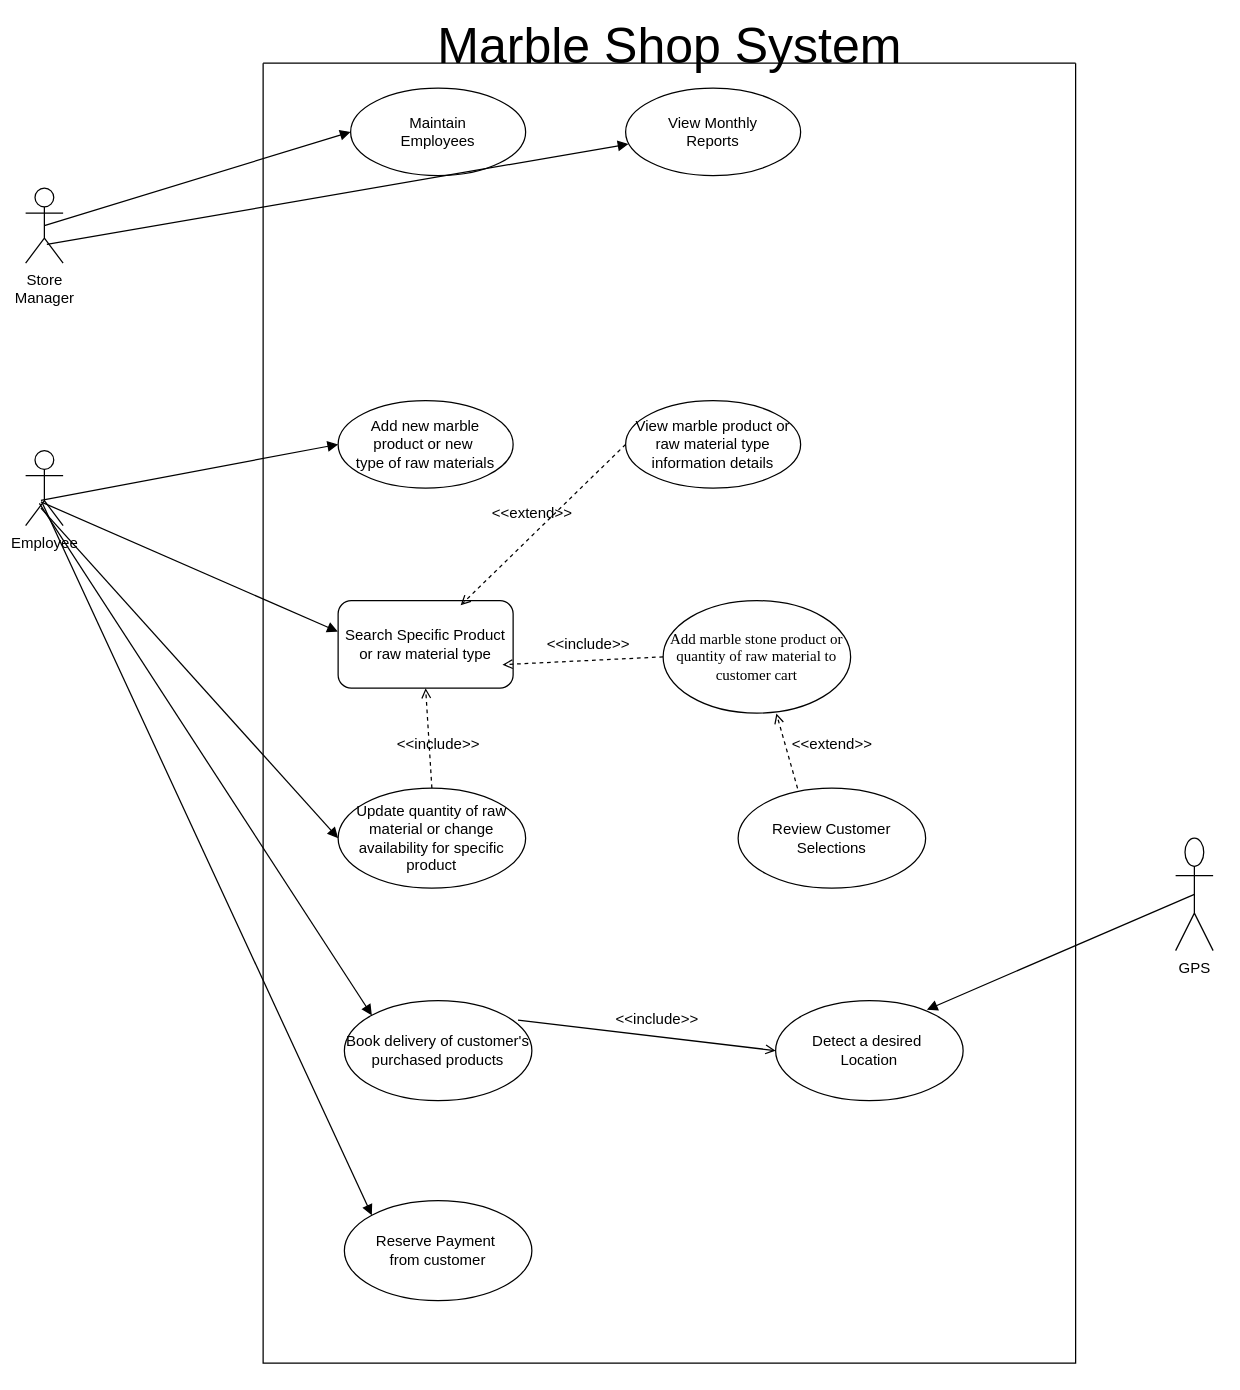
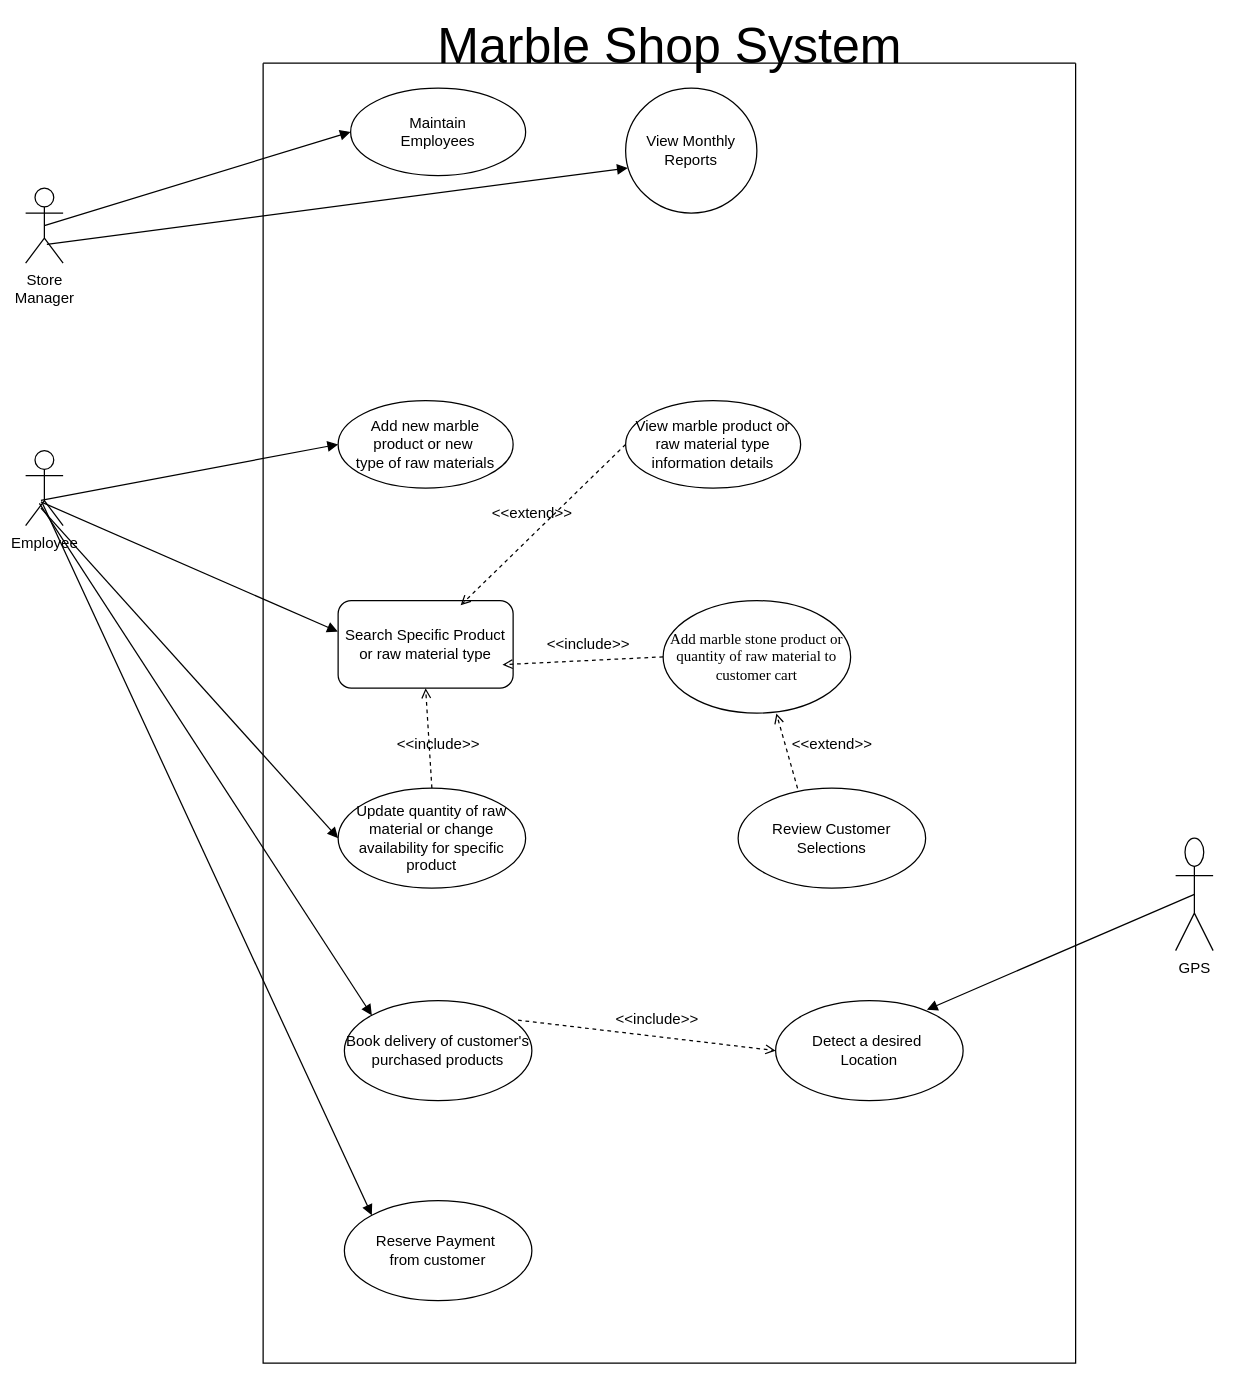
- <mxCell id="5" value="View Monthly&lt;br&gt;Reports" style="ellipse;whiteSpace=wrap;html=1;" vertex="1" parent="1"><mxGeometry x="500" y="70" width="140" height="70" as="geometry" /></mxCell>
+ <mxCell id="5" value="View Monthly&lt;br&gt;Reports" style="ellipse;whiteSpace=wrap;html=1;" vertex="1" parent="1"><mxGeometry x="500" y="70" width="105" height="100" as="geometry" /></mxCell>
- <mxCell id="36" value="" style="endArrow=open;html=1;rounded=0;align=center;verticalAlign=bottom;dashed=0;endFill=0;labelBackgroundColor=none;exitX=0.926;exitY=0.195;exitDx=0;exitDy=0;entryX=0;entryY=0.5;entryDx=0;entryDy=0;exitPerimeter=0;" edge="1" parent="1" source="14" target="15"><mxGeometry relative="1" as="geometry"><mxPoint x="450" y="790" as="sourcePoint" /><mxPoint x="445" y="710" as="targetPoint" /></mxGeometry></mxCell>
+ <mxCell id="36" value="" style="endArrow=open;html=1;rounded=0;align=center;verticalAlign=bottom;dashed=1;endFill=0;labelBackgroundColor=none;exitX=0.926;exitY=0.195;exitDx=0;exitDy=0;entryX=0;entryY=0.5;entryDx=0;entryDy=0;exitPerimeter=0;" edge="1" parent="1" source="14" target="15"><mxGeometry relative="1" as="geometry"><mxPoint x="450" y="790" as="sourcePoint" /><mxPoint x="445" y="710" as="targetPoint" /></mxGeometry></mxCell>
